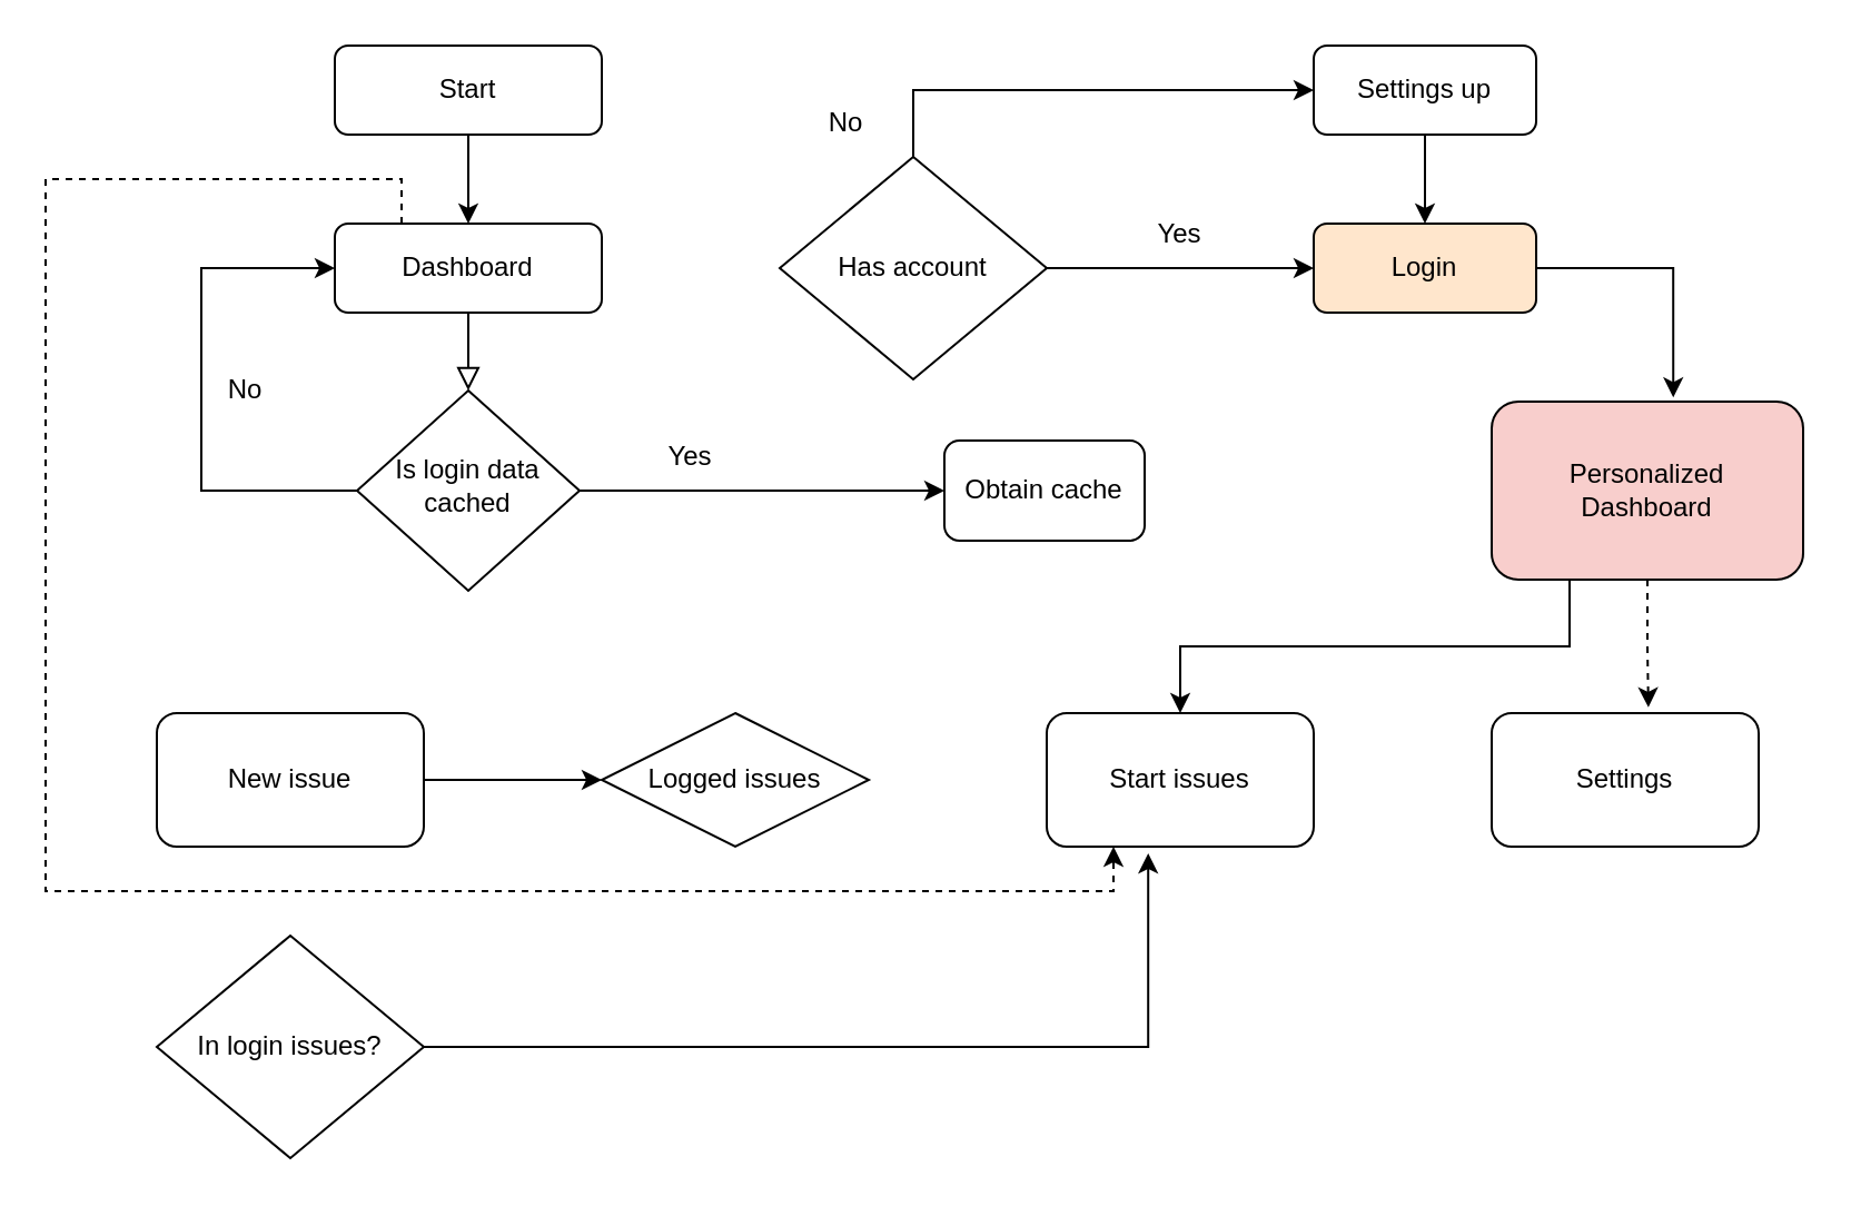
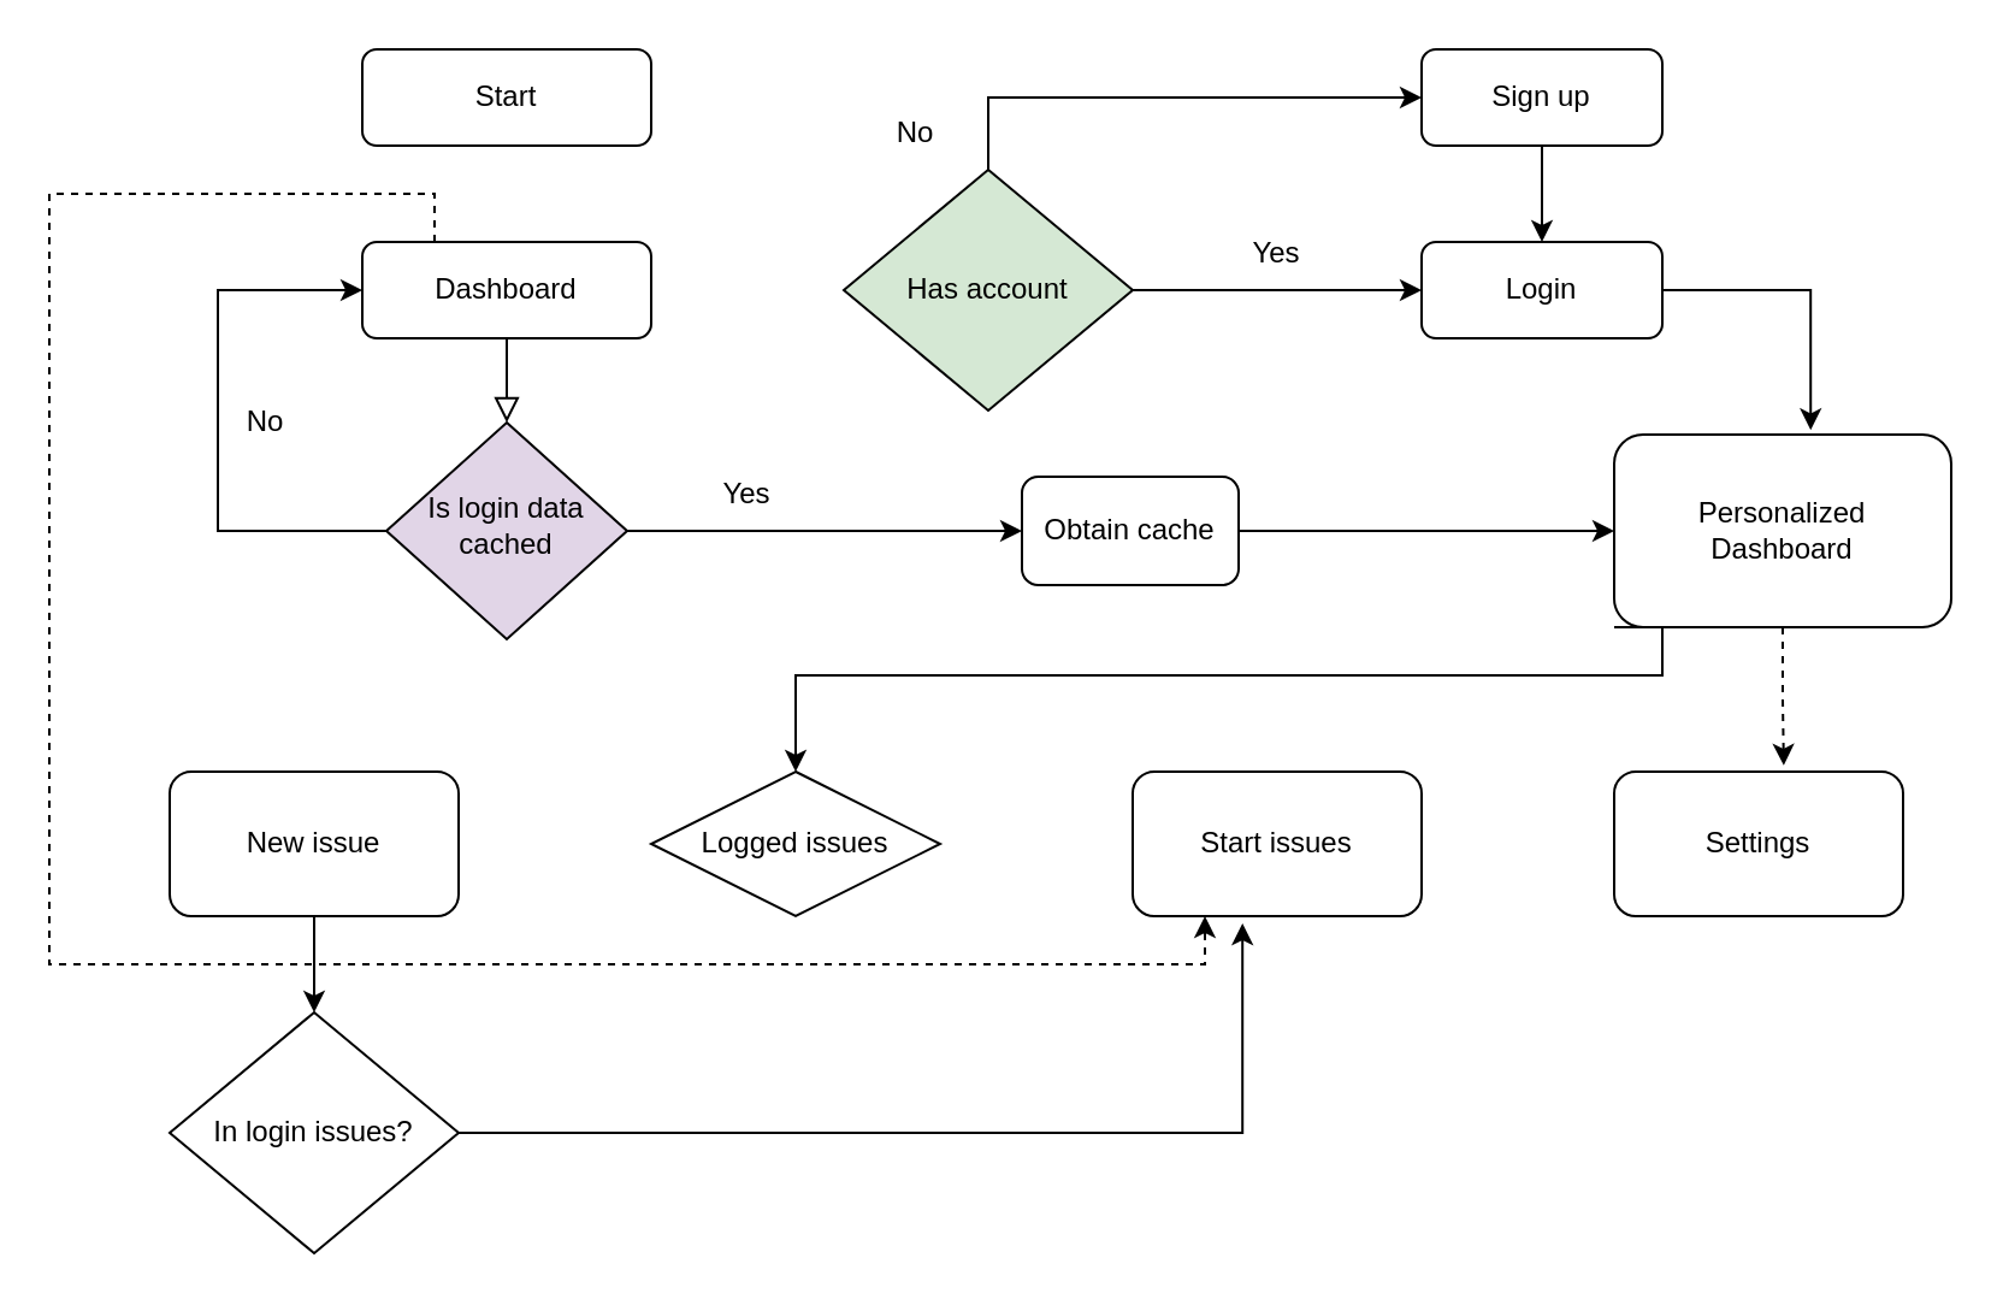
- <mxCell id="16" value="Settings up" style="rounded=1;whiteSpace=wrap;html=1;" parent="1" vertex="1"><mxGeometry x="590" width="100" height="40" as="geometry" y="20" /></mxCell>
+ <mxCell id="16" value="Sign up" style="rounded=1;whiteSpace=wrap;html=1;" parent="1" vertex="1"><mxGeometry x="590" width="100" height="40" as="geometry" y="20" /></mxCell>
- <mxCell id="8" style="edgeStyle=orthogonalEdgeStyle;rounded=0;orthogonalLoop=1;jettySize=auto;html=1;entryX=0.5;entryY=0;entryDx=0;entryDy=0;" parent="1" source="9" target="4" edge="1"><mxGeometry relative="1" as="geometry" /></mxCell>
- <mxCell id="13" value="Has account" style="rhombus;whiteSpace=wrap;html=1;" parent="1" vertex="1"><mxGeometry x="350" y="70" width="120" height="100" as="geometry" /></mxCell>
+ <mxCell id="13" value="Has account" style="rhombus;whiteSpace=wrap;html=1;fillColor=#d5e8d4;" parent="1" vertex="1"><mxGeometry x="350" y="70" width="120" height="100" as="geometry" /></mxCell>
- <mxCell id="10" value="Login" style="rounded=1;whiteSpace=wrap;html=1;fillColor=#ffe6cc;" parent="1" vertex="1"><mxGeometry x="590" y="100" width="100" height="40" as="geometry" /></mxCell>
+ <mxCell id="10" value="Login" style="rounded=1;whiteSpace=wrap;html=1;" parent="1" vertex="1"><mxGeometry x="590" y="100" width="100" height="40" as="geometry" /></mxCell>
- <mxCell id="7" value="Is login data cached" style="rhombus;whiteSpace=wrap;html=1;shadow=0;fontFamily=Helvetica;fontSize=12;align=center;strokeWidth=1;spacing=6;spacingTop=-4;" parent="1" vertex="1"><mxGeometry x="160" y="175" width="100" height="90" as="geometry" /></mxCell>
+ <mxCell id="7" value="Is login data cached" style="rhombus;whiteSpace=wrap;html=1;shadow=0;fontFamily=Helvetica;fontSize=12;align=center;strokeWidth=1;spacing=6;spacingTop=-4;fillColor=#e1d5e7;" parent="1" vertex="1"><mxGeometry x="160" y="175" width="100" height="90" as="geometry" /></mxCell>
+ <mxCell id="22" style="edgeStyle=orthogonalEdgeStyle;rounded=0;orthogonalLoop=1;jettySize=auto;html=1;entryX=0;entryY=0.5;entryDx=0;entryDy=0;" parent="1" source="23" target="20" edge="1"><mxGeometry relative="1" as="geometry" /></mxCell>
- <mxCell id="20" value="Personalized&lt;div&gt;Dashboard&lt;/div&gt;" style="rounded=1;whiteSpace=wrap;html=1;fillColor=#f8cecc;" parent="1" vertex="1"><mxGeometry x="670" y="180" width="140" height="80" as="geometry" /></mxCell>
+ <mxCell id="20" value="Personalized&lt;div&gt;Dashboard&lt;/div&gt;" style="rounded=1;whiteSpace=wrap;html=1;" parent="1" vertex="1"><mxGeometry x="670" y="180" width="140" height="80" as="geometry" /></mxCell>
+ <mxCell id="19" style="edgeStyle=orthogonalEdgeStyle;rounded=0;orthogonalLoop=1;jettySize=auto;html=1;exitX=0;exitY=1;exitDx=0;exitDy=0;entryX=0.5;entryY=0;entryDx=0;entryDy=0;" parent="1" source="20" target="28" edge="1"><mxGeometry relative="1" as="geometry"><Array as="points"><mxPoint x="690" y="260" /><mxPoint x="690" y="280" /><mxPoint x="330" y="280" /></Array></mxGeometry></mxCell>
- <mxCell id="18" style="edgeStyle=orthogonalEdgeStyle;rounded=0;orthogonalLoop=1;jettySize=auto;html=1;exitX=0.25;exitY=1;exitDx=0;exitDy=0;entryX=0.5;entryY=0;entryDx=0;entryDy=0;" parent="1" source="20" target="29" edge="1"><mxGeometry relative="1" as="geometry" /></mxCell>
- <mxCell id="26" style="edgeStyle=orthogonalEdgeStyle;rounded=0;orthogonalLoop=1;jettySize=auto;html=1;" parent="1" source="27" target="28" edge="1"><mxGeometry relative="1" as="geometry" /></mxCell>
+ <mxCell id="26" style="edgeStyle=orthogonalEdgeStyle;rounded=0;orthogonalLoop=1;jettySize=auto;html=1;entryX=0.5;entryY=0;entryDx=0;entryDy=0;" parent="1" source="27" target="32" edge="1"><mxGeometry relative="1" as="geometry" /></mxCell>
